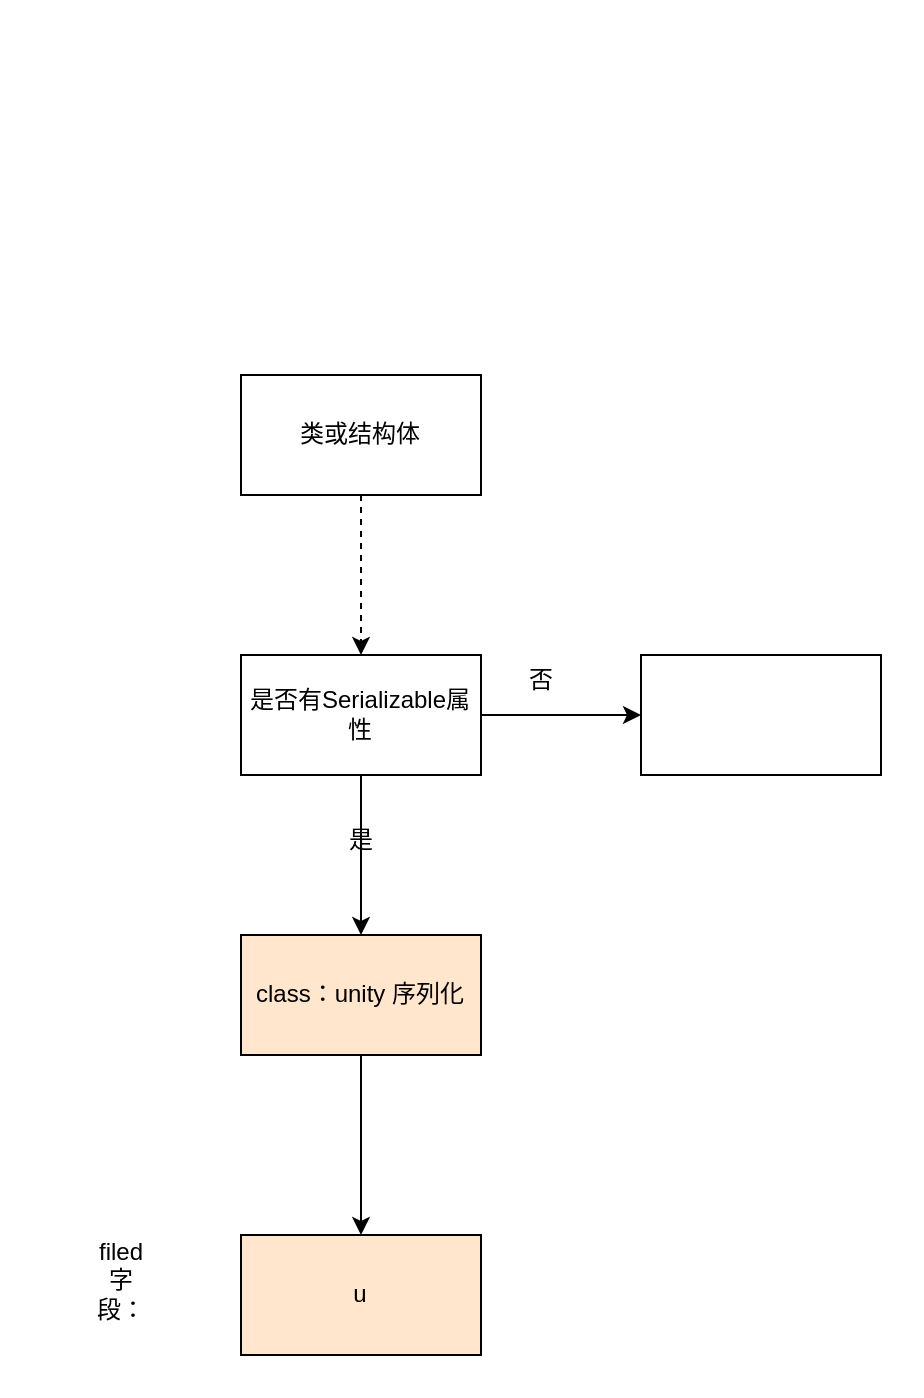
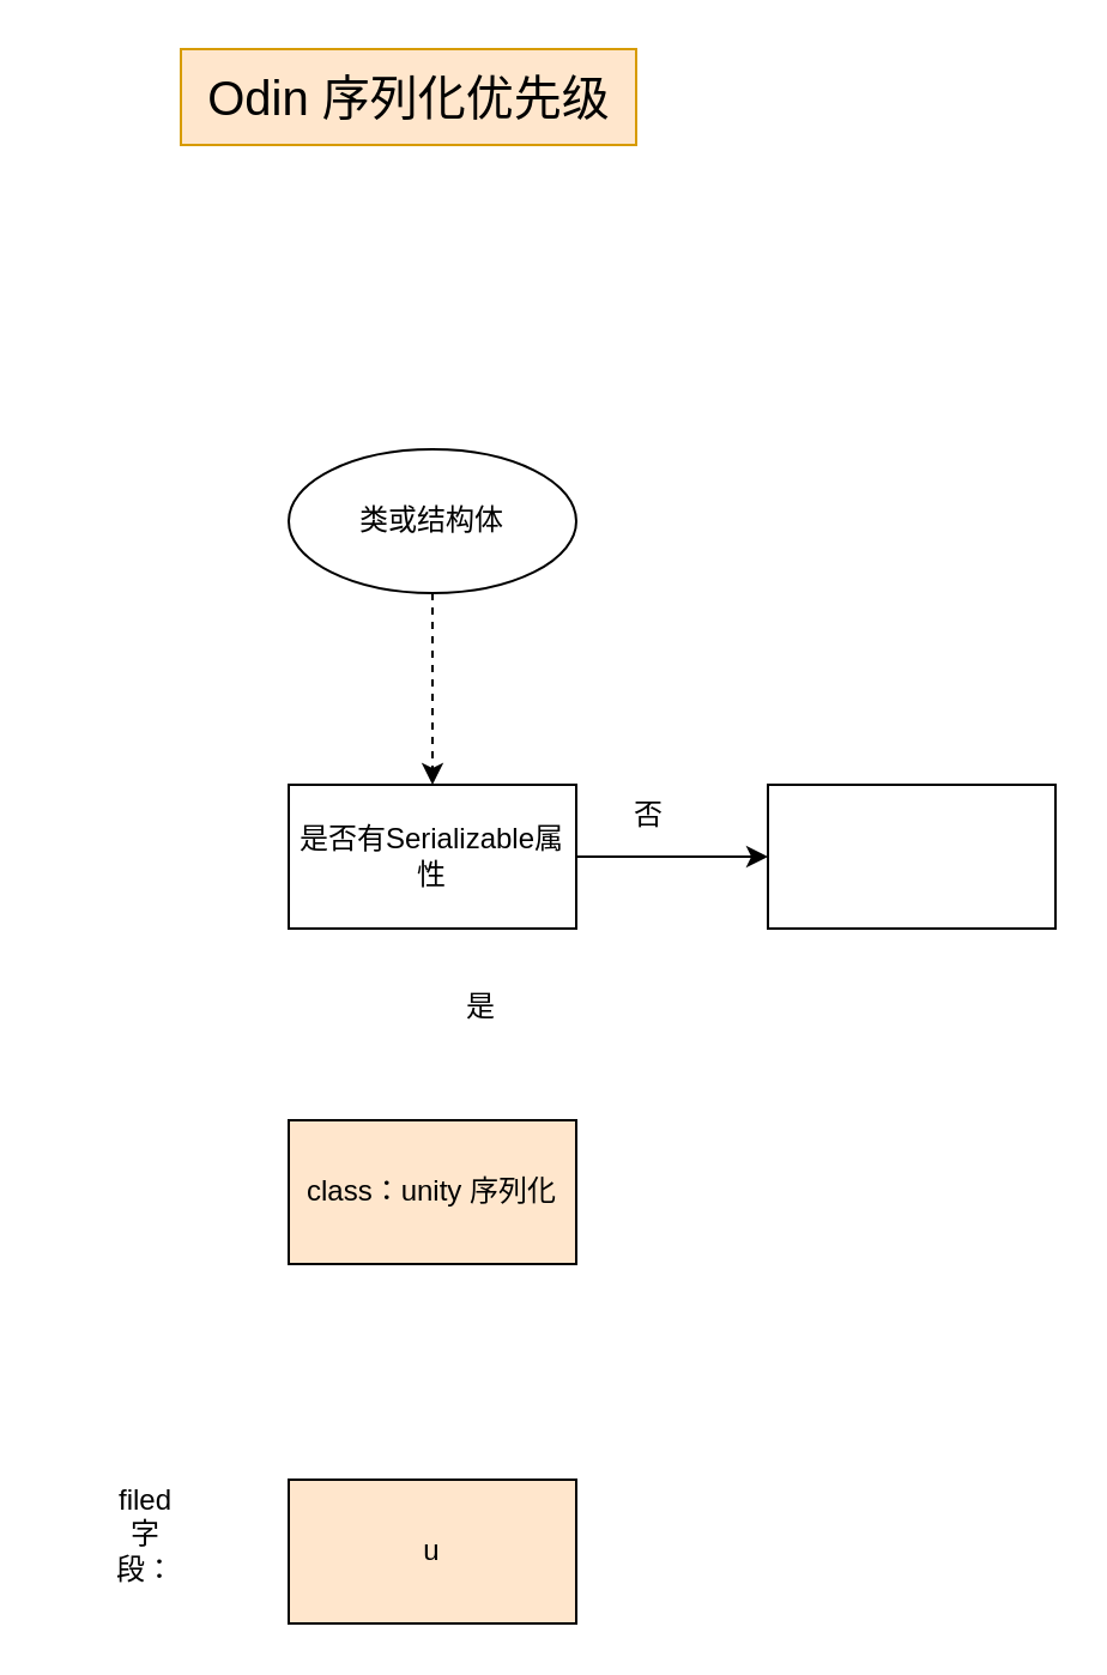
+ <mxCell id="4" value="Odin 序列化优先级" style="text;html=1;align=center;verticalAlign=middle;resizable=0;points=[];autosize=1;strokeColor=#d79b00;fillColor=#ffe6cc;fontSize=20;" vertex="1" parent="1"><mxGeometry x="75" y="20" width="190" height="40" as="geometry" /></mxCell>
- <mxCell id="3" value="类或结构体" style="whiteSpace=wrap;html=1;" vertex="1" parent="1"><mxGeometry x="120" y="187" width="120" height="60" as="geometry" /></mxCell>
+ <mxCell id="3" value="类或结构体" style="ellipse;whiteSpace=wrap;html=1;" vertex="1" parent="1"><mxGeometry x="120" y="187" width="120" height="60" as="geometry" /></mxCell>
- <mxCell id="11" value="是" style="text;html=1;align=center;verticalAlign=middle;resizable=0;points=[];autosize=1;strokeColor=none;fillColor=none;" vertex="1" parent="1"><mxGeometry x="160" y="405" width="40" height="30" as="geometry" /></mxCell>
+ <mxCell id="11" value="是" style="text;html=1;align=center;verticalAlign=middle;resizable=0;points=[];autosize=1;strokeColor=none;fillColor=none;" vertex="1" parent="1"><mxGeometry x="180" y="405" width="40" height="30" as="geometry" /></mxCell>
- <mxCell id="5" value="" style="edgeStyle=orthogonalEdgeStyle;rounded=0;orthogonalLoop=1;jettySize=auto;html=1;" edge="1" parent="1" source="7" target="9"><mxGeometry relative="1" as="geometry" /></mxCell>
- <mxCell id="8" value="" style="edgeStyle=orthogonalEdgeStyle;rounded=0;orthogonalLoop=1;jettySize=auto;html=1;" edge="1" parent="1" source="9" target="13"><mxGeometry relative="1" as="geometry" /></mxCell>
